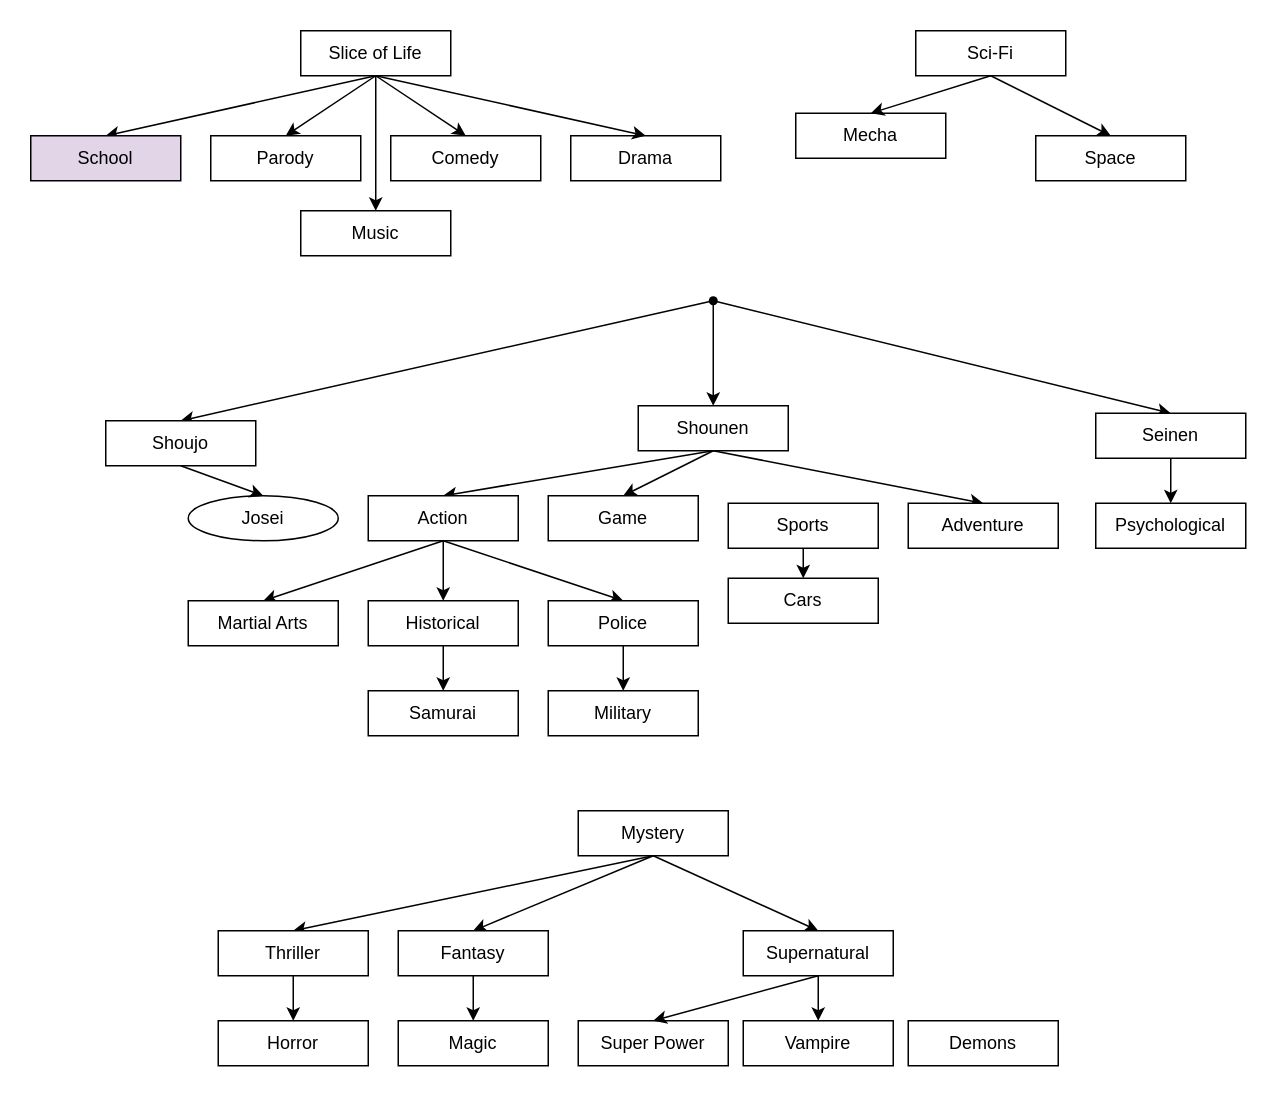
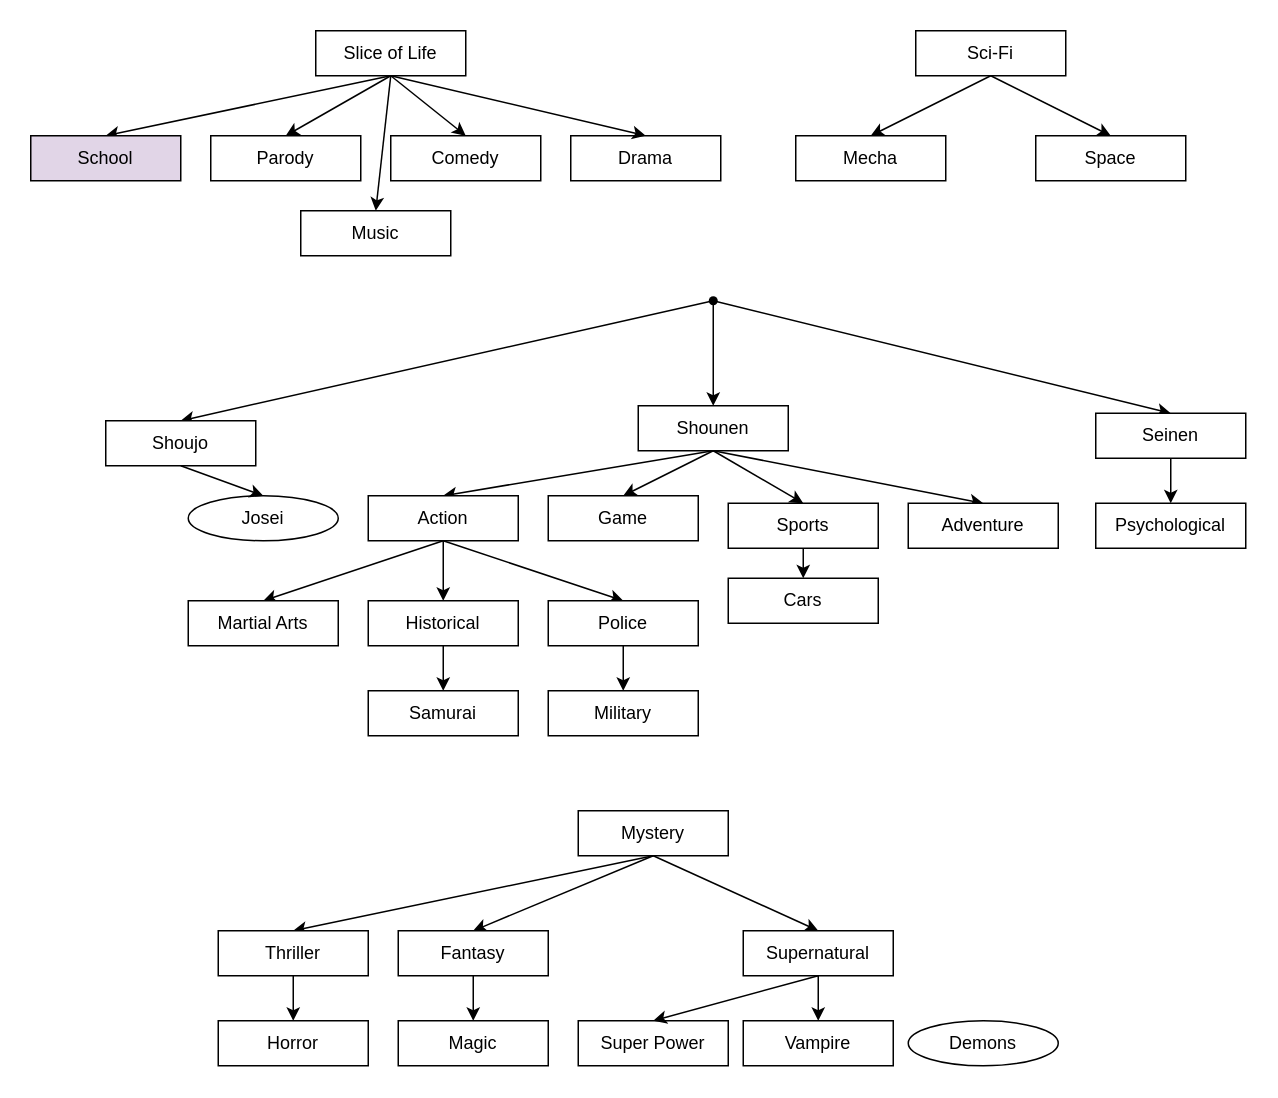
- <mxCell id="22" value="Slice of Life" style="rounded=0;whiteSpace=wrap;html=1;" parent="1" vertex="1"><mxGeometry x="200" y="20" width="100" height="30" as="geometry" /></mxCell>
+ <mxCell id="22" value="Slice of Life" style="rounded=0;whiteSpace=wrap;html=1;" parent="1" vertex="1"><mxGeometry x="210" y="20" width="100" height="30" as="geometry" /></mxCell>
- <mxCell id="45" value="Mecha" style="rounded=0;whiteSpace=wrap;html=1;" parent="1" vertex="1"><mxGeometry x="530" y="75" width="100" height="30" as="geometry" /></mxCell>
+ <mxCell id="45" value="Mecha" style="rounded=0;whiteSpace=wrap;html=1;" parent="1" vertex="1"><mxGeometry x="530" y="90" width="100" height="30" as="geometry" /></mxCell>
+ <mxCell id="42" style="edgeStyle=none;html=1;exitX=0.5;exitY=1;exitDx=0;exitDy=0;entryX=0.5;entryY=0;entryDx=0;entryDy=0;" edge="1" parent="1" source="44" target="13"><mxGeometry relative="1" as="geometry" /></mxCell>
- <mxCell id="35" value="Demons" style="rounded=0;whiteSpace=wrap;html=1;" parent="1" vertex="1"><mxGeometry x="605" y="680" width="100" height="30" as="geometry" /></mxCell>
+ <mxCell id="35" value="Demons" style="ellipse;whiteSpace=wrap;html=1;" parent="1" vertex="1"><mxGeometry x="605" y="680" width="100" height="30" as="geometry" /></mxCell>
